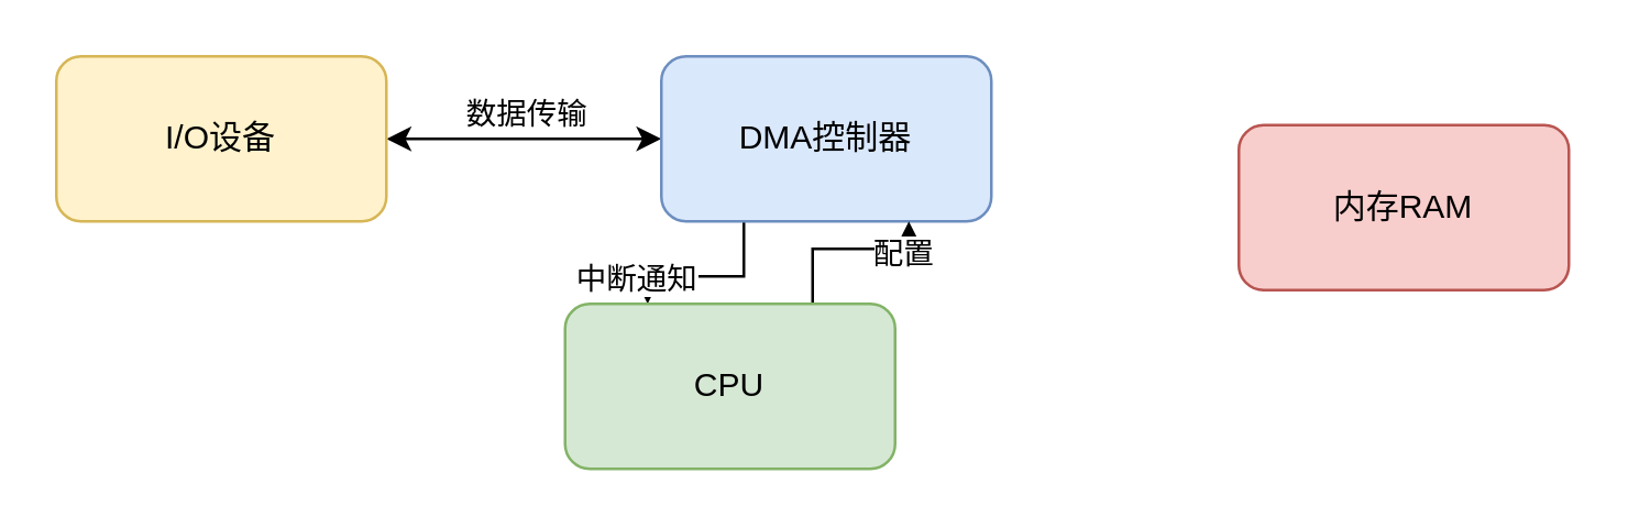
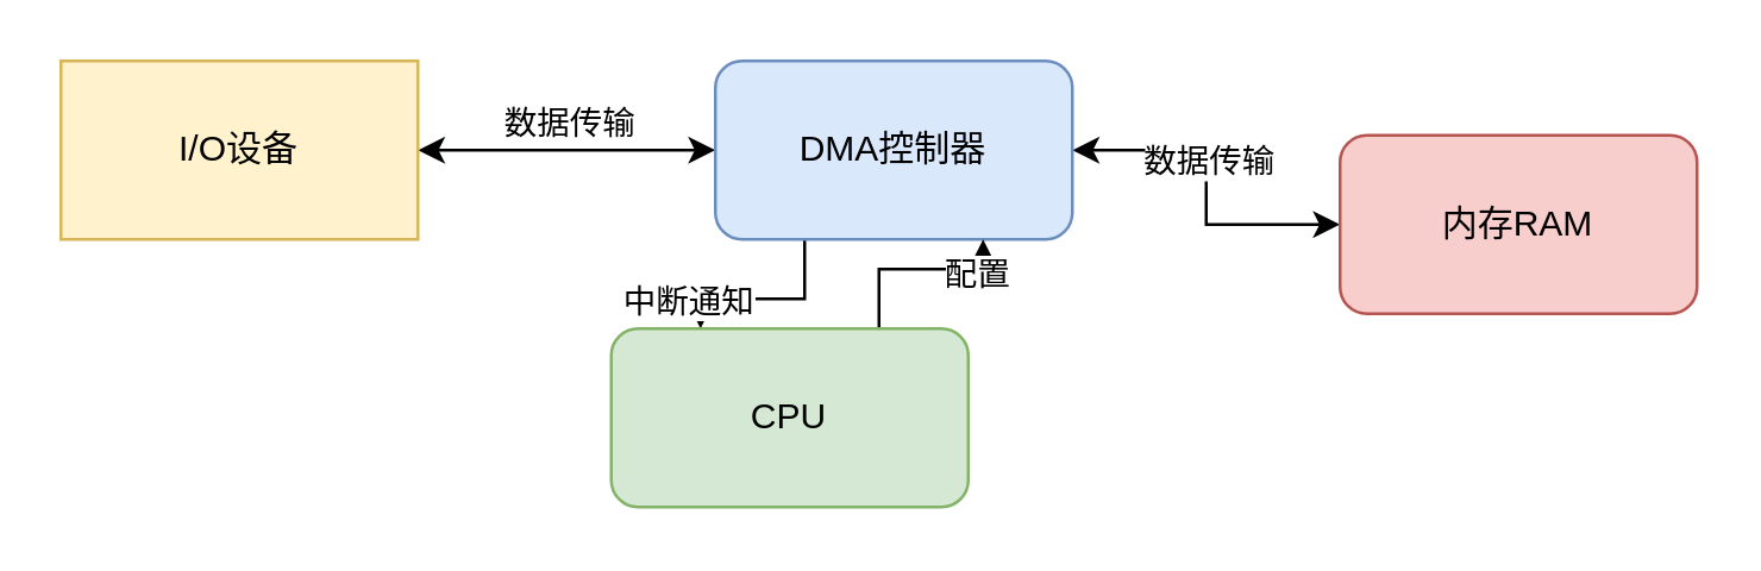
- <mxCell id="4" value="I/O设备" style="rounded=1;whiteSpace=wrap;html=1;fillColor=#fff2cc;strokeColor=#d6b656;" vertex="1" parent="1"><mxGeometry x="20" y="20" width="120" height="60" as="geometry" /></mxCell>
+ <mxCell id="4" value="I/O设备" style="whiteSpace=wrap;html=1;fillColor=#fff2cc;strokeColor=#d6b656;rounded=0;" vertex="1" parent="1"><mxGeometry x="20" y="20" width="120" height="60" as="geometry" /></mxCell>
+ <mxCell id="5" style="edgeStyle=orthogonalEdgeStyle;rounded=0;orthogonalLoop=1;jettySize=auto;html=1;startArrow=classic;startFill=1;" edge="1" parent="1" source="9" target="10"><mxGeometry relative="1" as="geometry" /></mxCell>
+ <mxCell id="6" value="数据传输" style="edgeLabel;html=1;align=center;verticalAlign=middle;resizable=0;points=[];" vertex="1" connectable="0" parent="5"><mxGeometry x="0.003" relative="1" as="geometry"><mxPoint y="-10" as="offset" /></mxGeometry></mxCell>
